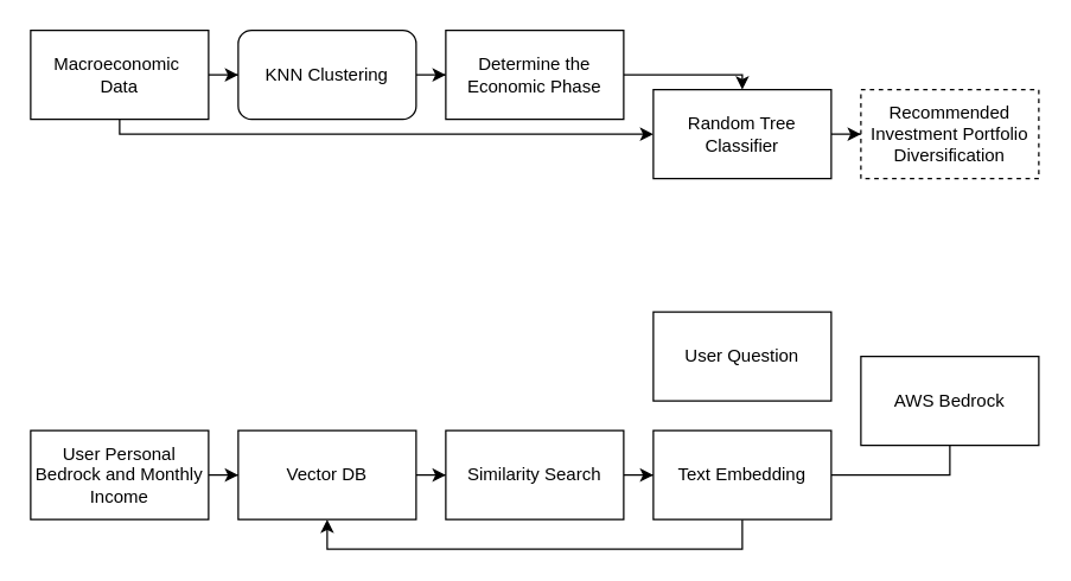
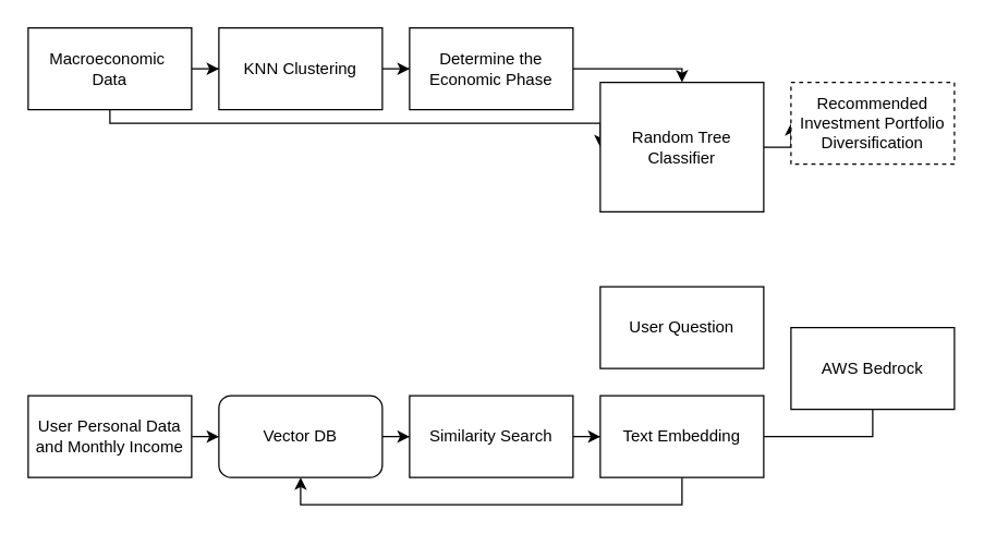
- <mxCell id="6" value="KNN Clustering" style="whiteSpace=wrap;html=1;rounded=1;" vertex="1" parent="1"><mxGeometry x="160" y="20" width="120" height="60" as="geometry" /></mxCell>
+ <mxCell id="6" value="KNN Clustering" style="rounded=0;whiteSpace=wrap;html=1;" vertex="1" parent="1"><mxGeometry x="160" y="20" width="120" height="60" as="geometry" /></mxCell>
- <mxCell id="10" value="Random Tree Classifier" style="rounded=0;whiteSpace=wrap;html=1;" vertex="1" parent="1"><mxGeometry x="440" y="60" width="120" height="60" as="geometry" /></mxCell>
+ <mxCell id="10" value="Random Tree Classifier" style="rounded=0;whiteSpace=wrap;html=1;" vertex="1" parent="1"><mxGeometry x="440" y="60" width="120" height="95" as="geometry" /></mxCell>
- <mxCell id="13" value="User Personal Bedrock and Monthly Income" style="rounded=0;whiteSpace=wrap;html=1;" vertex="1" parent="1"><mxGeometry x="20" y="290" width="120" height="60" as="geometry" /></mxCell>
+ <mxCell id="13" value="User Personal Data and Monthly Income" style="rounded=0;whiteSpace=wrap;html=1;" vertex="1" parent="1"><mxGeometry x="20" y="290" width="120" height="60" as="geometry" /></mxCell>
- <mxCell id="15" value="Vector DB" style="rounded=0;whiteSpace=wrap;html=1;" vertex="1" parent="1"><mxGeometry x="160" y="290" width="120" height="60" as="geometry" /></mxCell>
+ <mxCell id="15" value="Vector DB" style="whiteSpace=wrap;html=1;rounded=1;" vertex="1" parent="1"><mxGeometry x="160" y="290" width="120" height="60" as="geometry" /></mxCell>
